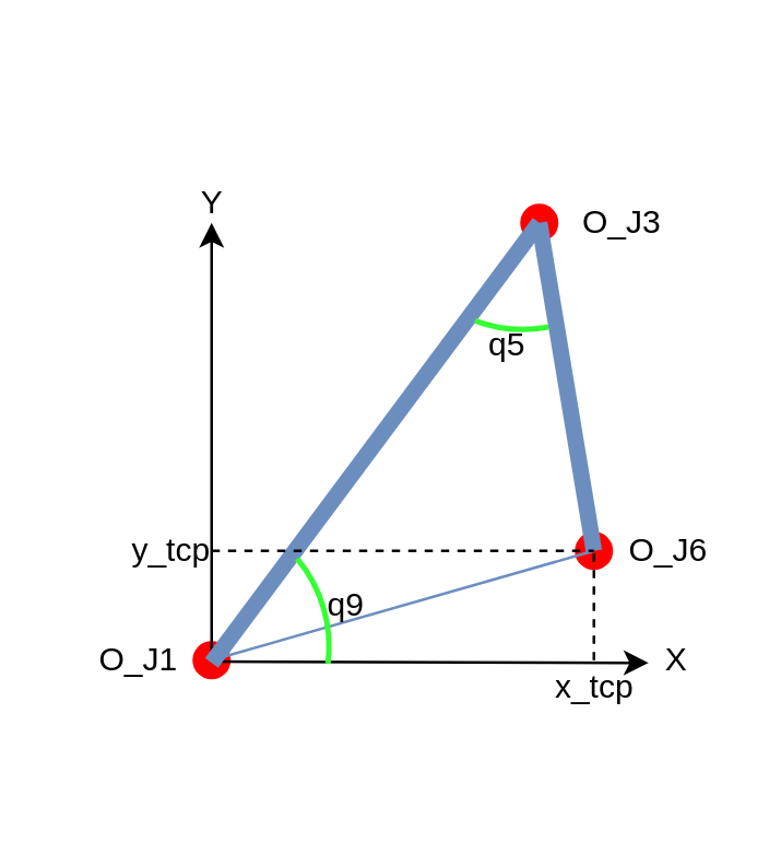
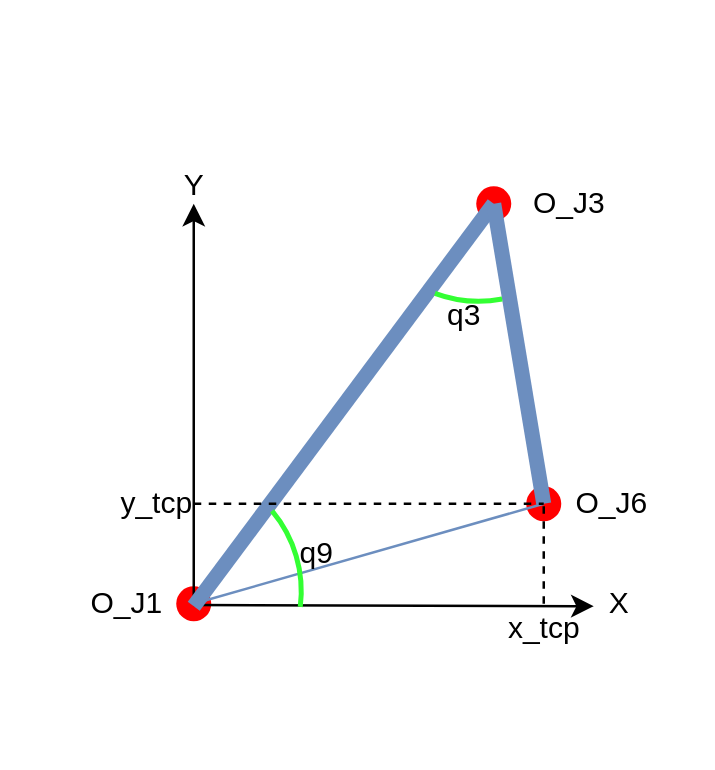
- <mxCell id="22" value="q5" style="text;html=1;resizable=0;autosize=1;align=center;verticalAlign=middle;points=[];fillColor=none;strokeColor=none;rounded=0;" parent="1" vertex="1"><mxGeometry x="170" y="116" width="30" height="20" as="geometry" /></mxCell>
+ <mxCell id="22" value="q3" style="text;html=1;resizable=0;autosize=1;align=center;verticalAlign=middle;points=[];fillColor=none;strokeColor=none;rounded=0;" parent="1" vertex="1"><mxGeometry x="170" y="116" width="30" height="20" as="geometry" /></mxCell>
